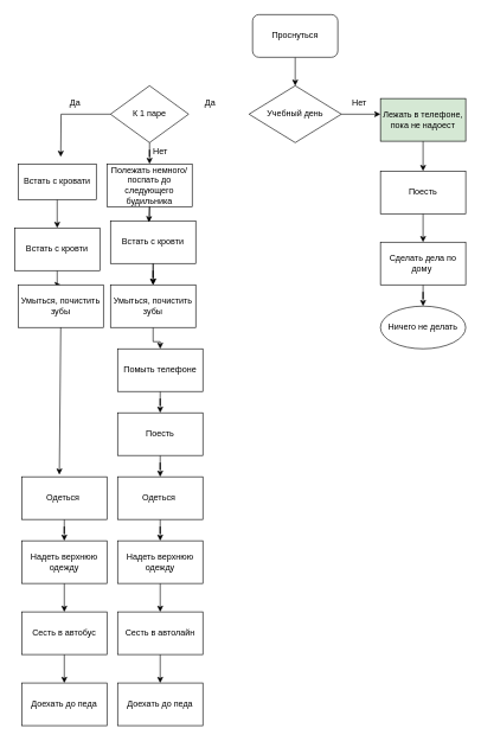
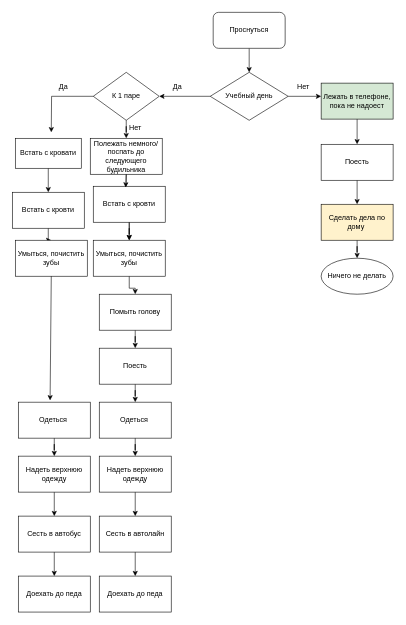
+ <mxCell id="4" style="edgeStyle=orthogonalEdgeStyle;rounded=0;orthogonalLoop=1;jettySize=auto;html=1;" edge="1" parent="1" source="5" target="8"><mxGeometry relative="1" as="geometry"><mxPoint x="205" y="190" as="targetPoint" /></mxGeometry></mxCell>
- <mxCell id="40" value="Сделать дела по дому&amp;nbsp;" style="rounded=0;whiteSpace=wrap;html=1;" vertex="1" parent="1"><mxGeometry x="535" y="340" width="120" height="60" as="geometry" /></mxCell>
+ <mxCell id="40" value="Сделать дела по дому&amp;nbsp;" style="rounded=0;whiteSpace=wrap;html=1;fillColor=#fff2cc;" vertex="1" parent="1"><mxGeometry x="535" y="340" width="120" height="60" as="geometry" /></mxCell>
- <mxCell id="25" value="Помыть телефоне" style="rounded=0;whiteSpace=wrap;html=1;" vertex="1" parent="1"><mxGeometry x="165" y="490" width="120" height="60" as="geometry" /></mxCell>
+ <mxCell id="25" value="Помыть голову" style="rounded=0;whiteSpace=wrap;html=1;" vertex="1" parent="1"><mxGeometry x="165" y="490" width="120" height="60" as="geometry" /></mxCell>
